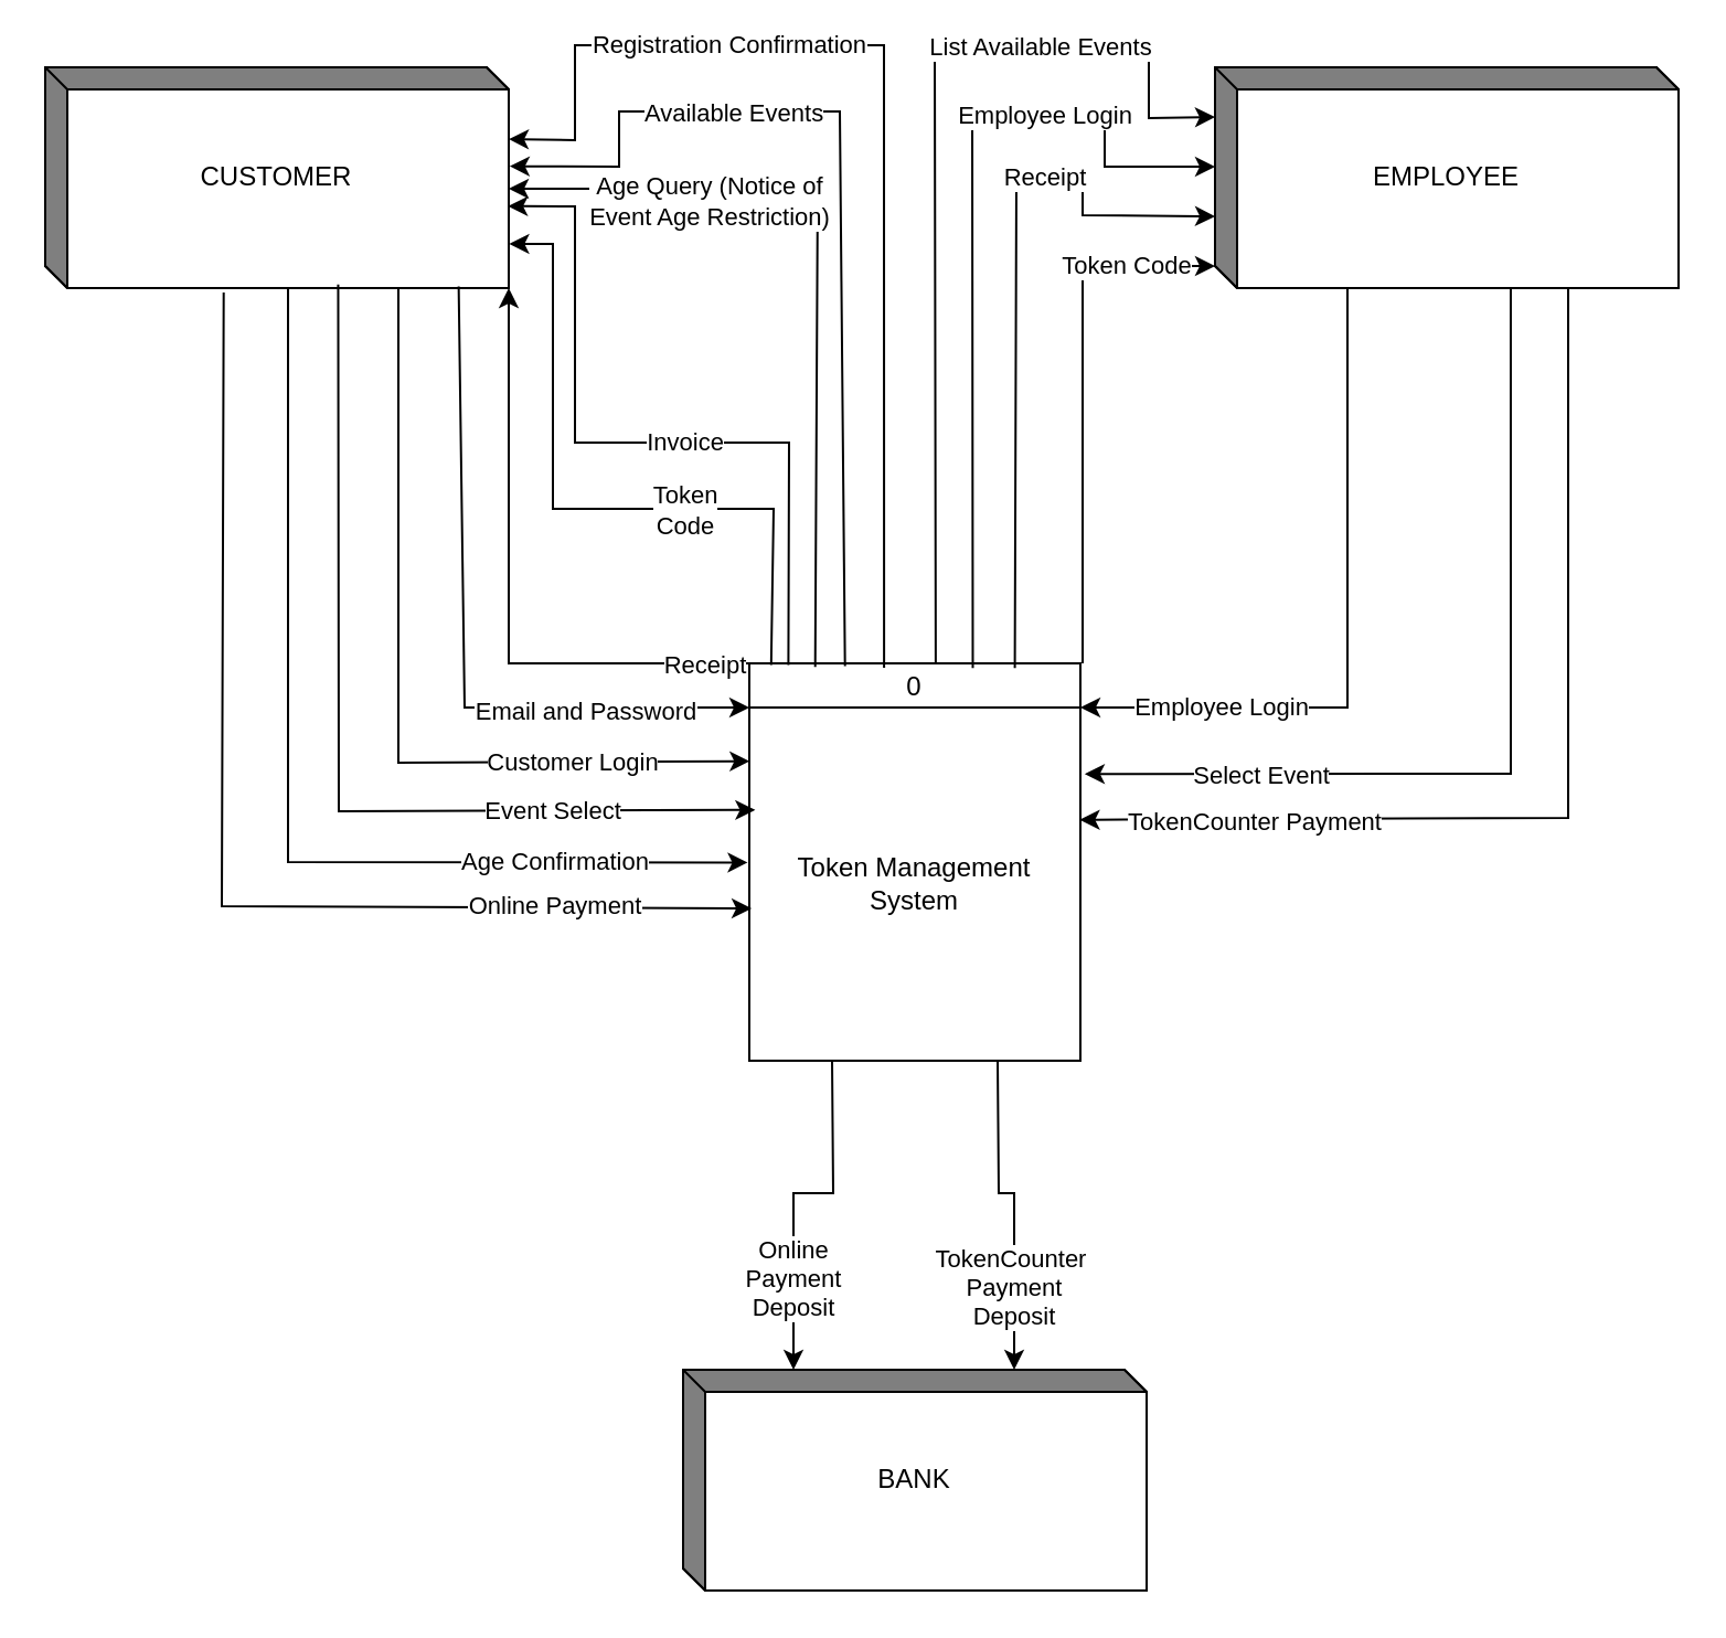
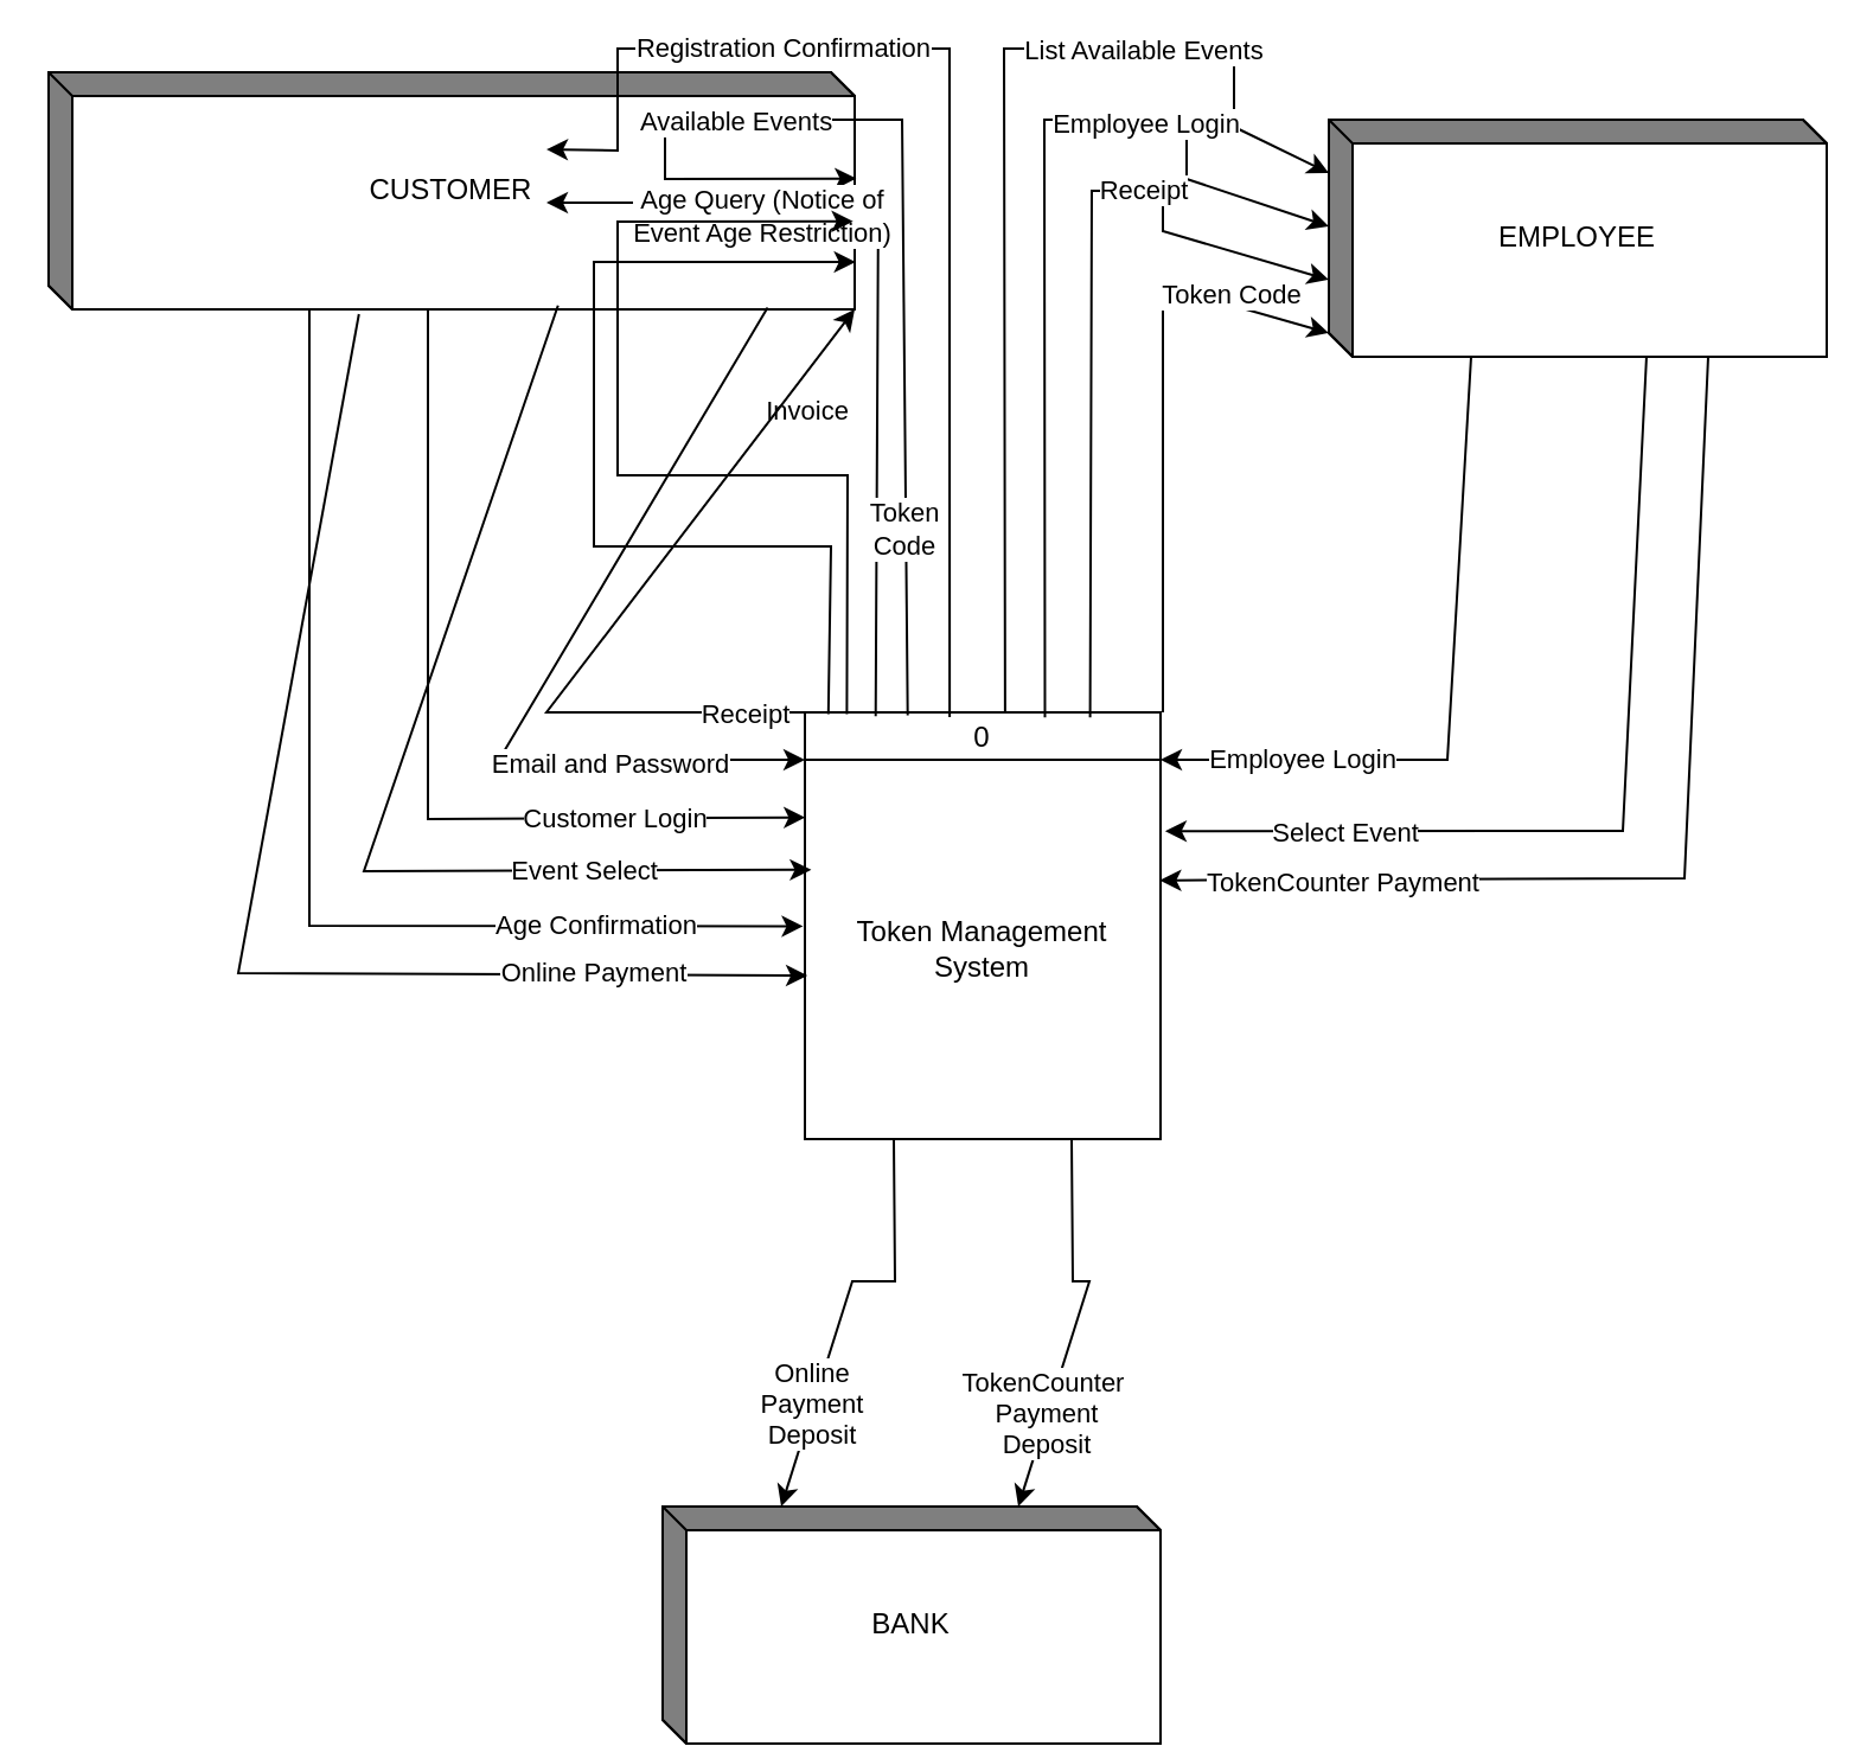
- <mxCell id="5" value="CUSTOMER" style="html=1;dashed=0;whiteSpace=wrap;shape=mxgraph.dfd.externalEntity" parent="1" vertex="1"><mxGeometry x="20" y="30" width="210" height="100" as="geometry" /></mxCell>
+ <mxCell id="5" value="CUSTOMER" style="html=1;dashed=0;whiteSpace=wrap;shape=mxgraph.dfd.externalEntity" parent="1" vertex="1"><mxGeometry x="20" y="30" width="340" height="100" as="geometry" /></mxCell>
- <mxCell id="6" value="EMPLOYEE" style="html=1;dashed=0;whiteSpace=wrap;shape=mxgraph.dfd.externalEntity" parent="1" vertex="1"><mxGeometry x="550" y="30" width="210" height="100" as="geometry" /></mxCell>
+ <mxCell id="6" value="EMPLOYEE" style="html=1;dashed=0;whiteSpace=wrap;shape=mxgraph.dfd.externalEntity" parent="1" vertex="1"><mxGeometry x="560" y="50" width="210" height="100" as="geometry" /></mxCell>
- <mxCell id="4" value="BANK" style="html=1;dashed=0;whiteSpace=wrap;shape=mxgraph.dfd.externalEntity" parent="1" vertex="1"><mxGeometry x="309" y="620" width="210" height="100" as="geometry" /></mxCell>
+ <mxCell id="4" value="BANK" style="html=1;dashed=0;whiteSpace=wrap;shape=mxgraph.dfd.externalEntity" parent="1" vertex="1"><mxGeometry x="279" y="635" width="210" height="100" as="geometry" /></mxCell>
